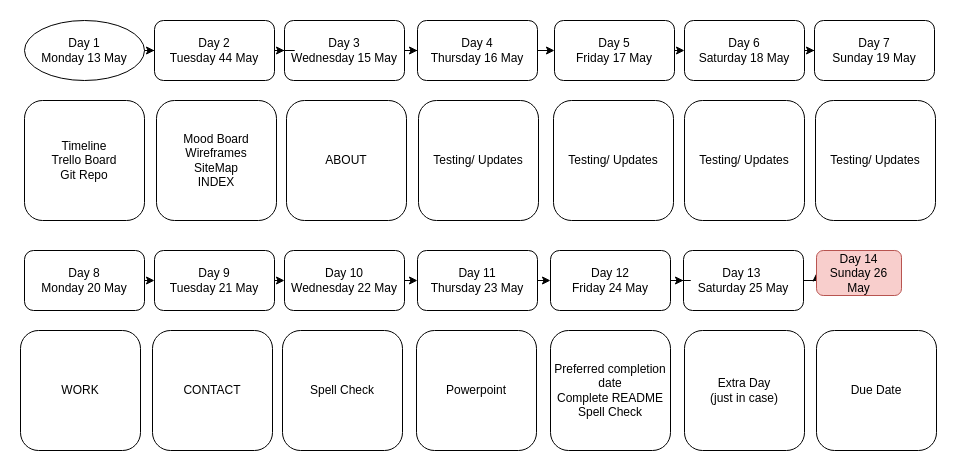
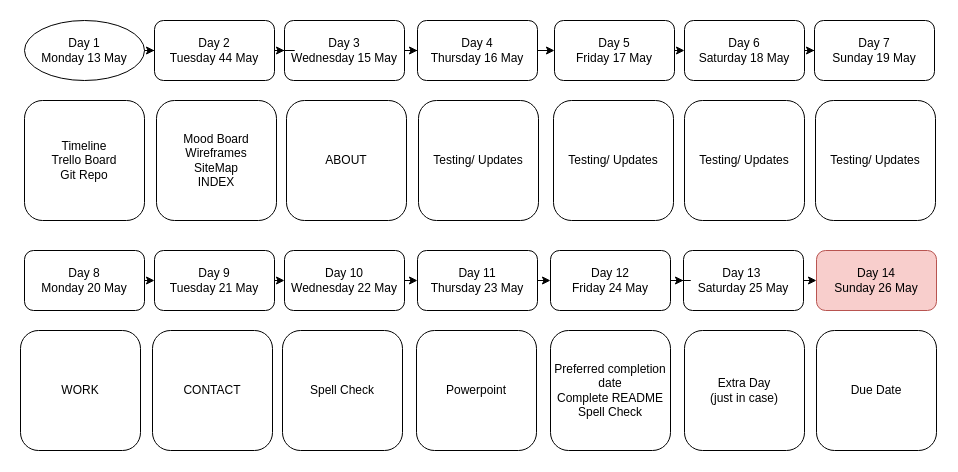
- <mxCell id="25" value="Day 14&lt;br&gt;Sunday 26 May&lt;br&gt;" style="rounded=1;whiteSpace=wrap;html=1;fillColor=#f8cecc;strokeColor=#b85450;" parent="1" vertex="1"><mxGeometry x="816" y="250" width="85" height="45" as="geometry" /></mxCell>
+ <mxCell id="25" value="Day 14&lt;br&gt;Sunday 26 May&lt;br&gt;" style="rounded=1;whiteSpace=wrap;html=1;fillColor=#f8cecc;strokeColor=#b85450;" parent="1" vertex="1"><mxGeometry x="816" y="250" width="120" height="60" as="geometry" /></mxCell>
